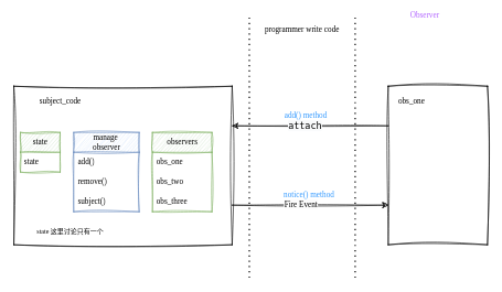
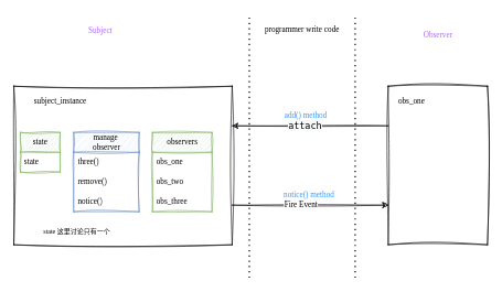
- <mxCell id="2" value="&lt;span style=&quot;font-family: &amp;quot;Comic Sans MS&amp;quot;; orphans: 4; text-align: left; white-space-collapse: preserve; background-color: rgb(255, 255, 255);&quot;&gt;&lt;font color=&quot;#b266ff&quot; style=&quot;font-size: 12px;&quot;&gt;Observer&lt;/font&gt;&lt;/span&gt;" style="text;html=1;align=center;verticalAlign=middle;whiteSpace=wrap;rounded=0;fontFamily=Architects Daughter;fontSource=https%3A%2F%2Ffonts.googleapis.com%2Fcss%3Ffamily%3DArchitects%2BDaughter;" parent="1" vertex="1"><mxGeometry x="605.5" y="10" width="71" height="25" as="geometry" /></mxCell>
+ <mxCell id="2" value="&lt;span style=&quot;font-family: &amp;quot;Comic Sans MS&amp;quot;; orphans: 4; text-align: left; white-space-collapse: preserve; background-color: rgb(255, 255, 255);&quot;&gt;&lt;font color=&quot;#b266ff&quot; style=&quot;font-size: 12px;&quot;&gt;Observer&lt;/font&gt;&lt;/span&gt;" style="text;html=1;align=center;verticalAlign=middle;whiteSpace=wrap;rounded=0;fontFamily=Architects Daughter;fontSource=https%3A%2F%2Ffonts.googleapis.com%2Fcss%3Ffamily%3DArchitects%2BDaughter;" parent="1" vertex="1"><mxGeometry x="625.5" y="40" width="71" height="25" as="geometry" /></mxCell>
+ <mxCell id="16" value="&lt;div style=&quot;orphans: 4; text-align: left;&quot;&gt;&lt;font color=&quot;#b266ff&quot; face=&quot;Comic Sans MS&quot;&gt;&lt;span style=&quot;white-space-collapse: preserve; background-color: rgb(255, 255, 255);&quot;&gt;Subject&lt;/span&gt;&lt;/font&gt;&lt;/div&gt;" style="text;html=1;align=center;verticalAlign=middle;whiteSpace=wrap;rounded=0;fontFamily=Architects Daughter;fontSource=https%3A%2F%2Ffonts.googleapis.com%2Fcss%3Ffamily%3DArchitects%2BDaughter;" parent="1" vertex="1"><mxGeometry x="119" y="30" width="64" height="31" as="geometry" /></mxCell>
- <mxCell id="12" value="&lt;font face=&quot;Comic Sans MS&quot;&gt;subject_code&lt;/font&gt;" style="text;html=1;align=center;verticalAlign=middle;resizable=0;points=[];autosize=1;strokeColor=none;fillColor=none;fontFamily=Architects Daughter;fontSource=https%3A%2F%2Ffonts.googleapis.com%2Fcss%3Ffamily%3DArchitects%2BDaughter;fontSize=12;fontColor=default;" parent="3" vertex="1"><mxGeometry x="10" y="8" width="120" height="30" as="geometry" /></mxCell>
+ <mxCell id="12" value="&lt;font face=&quot;Comic Sans MS&quot;&gt;subject_instance&lt;/font&gt;" style="text;html=1;align=center;verticalAlign=middle;resizable=0;points=[];autosize=1;strokeColor=none;fillColor=none;fontFamily=Architects Daughter;fontSource=https%3A%2F%2Ffonts.googleapis.com%2Fcss%3Ffamily%3DArchitects%2BDaughter;fontSize=12;fontColor=default;" parent="3" vertex="1"><mxGeometry x="10" y="8" width="120" height="30" as="geometry" /></mxCell>
- <mxCell id="5" value="add()" style="text;strokeColor=none;fillColor=none;align=left;verticalAlign=middle;spacingLeft=4;spacingRight=4;overflow=hidden;points=[[0,0.5],[1,0.5]];portConstraint=eastwest;rotatable=0;whiteSpace=wrap;html=1;fontFamily=Architects Daughter;fontSource=https%3A%2F%2Ffonts.googleapis.com%2Fcss%3Ffamily%3DArchitects%2BDaughter;fontSize=12;fontColor=default;" parent="4" vertex="1"><mxGeometry y="30" width="99" height="30" as="geometry" /></mxCell>
+ <mxCell id="5" value="three()" style="text;strokeColor=none;fillColor=none;align=left;verticalAlign=middle;spacingLeft=4;spacingRight=4;overflow=hidden;points=[[0,0.5],[1,0.5]];portConstraint=eastwest;rotatable=0;whiteSpace=wrap;html=1;fontFamily=Architects Daughter;fontSource=https%3A%2F%2Ffonts.googleapis.com%2Fcss%3Ffamily%3DArchitects%2BDaughter;fontSize=12;fontColor=default;" parent="4" vertex="1"><mxGeometry y="30" width="99" height="30" as="geometry" /></mxCell>
- <mxCell id="7" value="subject()" style="text;strokeColor=none;fillColor=none;align=left;verticalAlign=middle;spacingLeft=4;spacingRight=4;overflow=hidden;points=[[0,0.5],[1,0.5]];portConstraint=eastwest;rotatable=0;whiteSpace=wrap;html=1;fontFamily=Architects Daughter;fontSource=https%3A%2F%2Ffonts.googleapis.com%2Fcss%3Ffamily%3DArchitects%2BDaughter;fontSize=12;fontColor=default;" parent="4" vertex="1"><mxGeometry y="90" width="99" height="30" as="geometry" /></mxCell>
+ <mxCell id="7" value="notice()" style="text;strokeColor=none;fillColor=none;align=left;verticalAlign=middle;spacingLeft=4;spacingRight=4;overflow=hidden;points=[[0,0.5],[1,0.5]];portConstraint=eastwest;rotatable=0;whiteSpace=wrap;html=1;fontFamily=Architects Daughter;fontSource=https%3A%2F%2Ffonts.googleapis.com%2Fcss%3Ffamily%3DArchitects%2BDaughter;fontSize=12;fontColor=default;" parent="4" vertex="1"><mxGeometry y="90" width="99" height="30" as="geometry" /></mxCell>
- <mxCell id="15" value="&lt;font style=&quot;font-size: 10px;&quot;&gt;state 这里讨论只有一个&lt;/font&gt;" style="text;html=1;align=center;verticalAlign=middle;resizable=0;points=[];autosize=1;strokeColor=none;fillColor=none;fontFamily=Architects Daughter;fontSource=https%3A%2F%2Ffonts.googleapis.com%2Fcss%3Ffamily%3DArchitects%2BDaughter;fontSize=12;fontColor=default;" parent="3" vertex="1"><mxGeometry x="20" y="205" width="130" height="30" as="geometry" /></mxCell>
+ <mxCell id="15" value="&lt;font style=&quot;font-size: 10px;&quot;&gt;state 这里讨论只有一个&lt;/font&gt;" style="text;html=1;align=center;verticalAlign=middle;resizable=0;points=[];autosize=1;strokeColor=none;fillColor=none;fontFamily=Architects Daughter;fontSource=https%3A%2F%2Ffonts.googleapis.com%2Fcss%3Ffamily%3DArchitects%2BDaughter;fontSize=12;fontColor=default;" parent="3" vertex="1"><mxGeometry x="30" y="205" width="130" height="30" as="geometry" /></mxCell>
